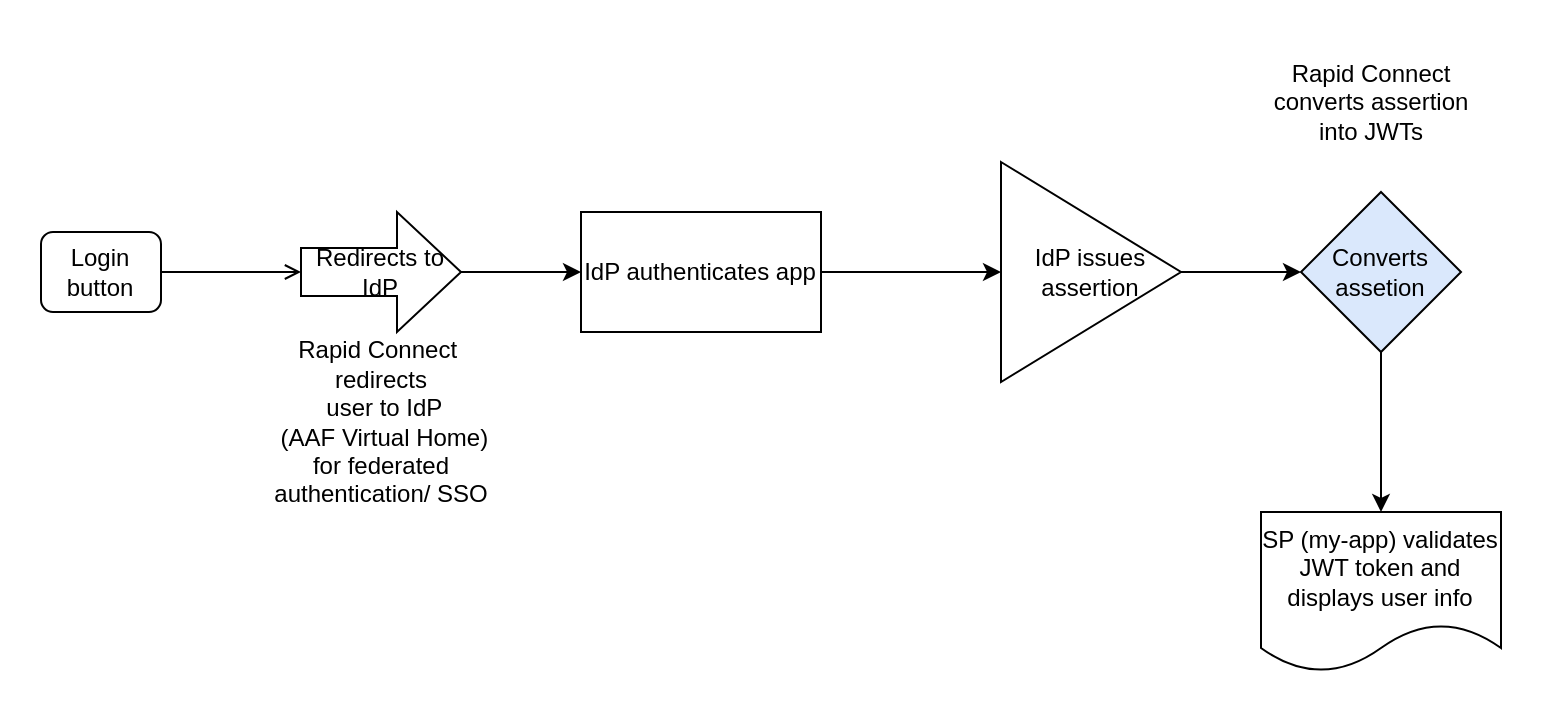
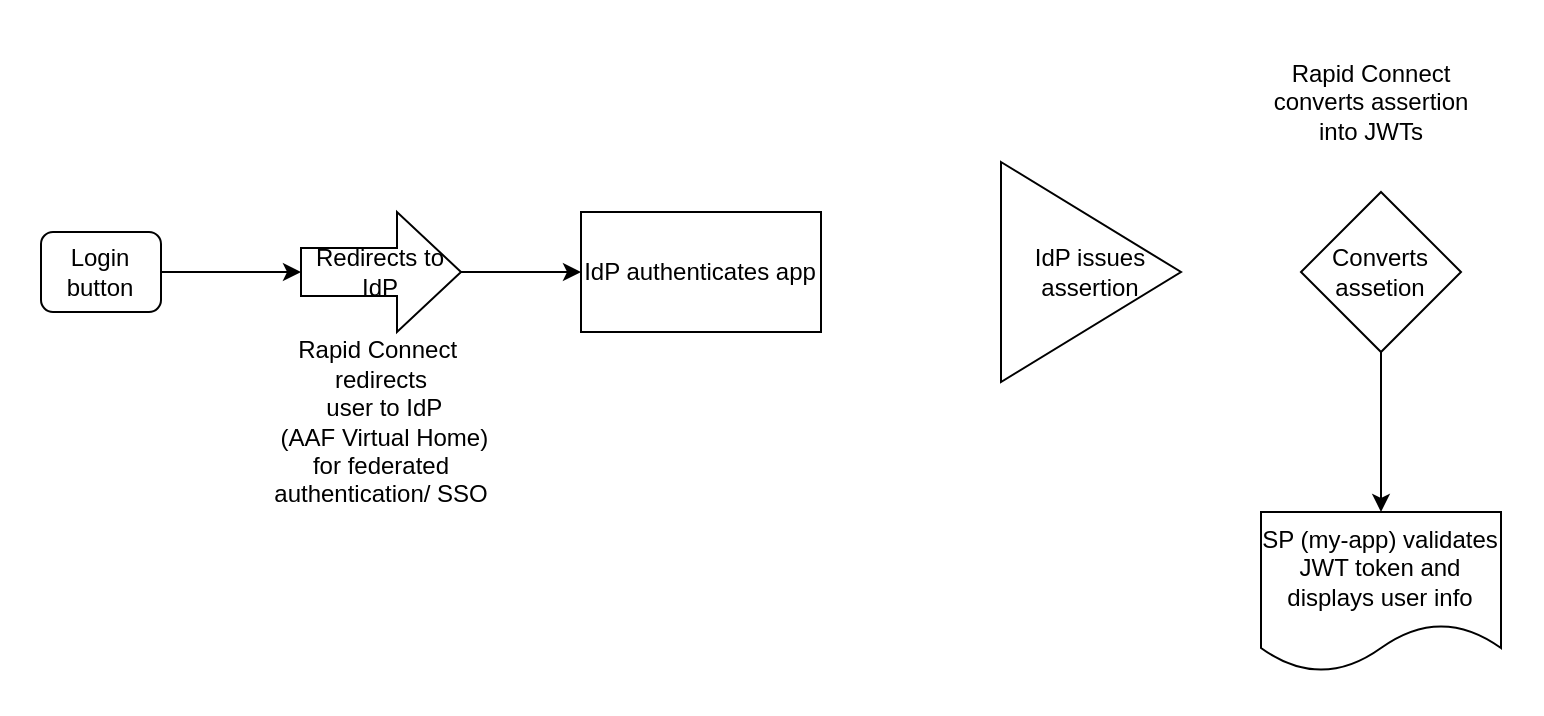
- <mxCell id="2" value="" style="edgeStyle=orthogonalEdgeStyle;rounded=0;orthogonalLoop=1;jettySize=auto;html=1;endArrow=open;" edge="1" parent="1" source="3" target="5"><mxGeometry relative="1" as="geometry" /></mxCell>
+ <mxCell id="2" value="" style="edgeStyle=orthogonalEdgeStyle;rounded=0;orthogonalLoop=1;jettySize=auto;html=1;" edge="1" parent="1" source="3" target="5"><mxGeometry relative="1" as="geometry" /></mxCell>
- <mxCell id="6" value="" style="edgeStyle=orthogonalEdgeStyle;rounded=0;orthogonalLoop=1;jettySize=auto;html=1;" edge="1" parent="1" source="7" target="9"><mxGeometry relative="1" as="geometry" /></mxCell>
- <mxCell id="8" value="" style="edgeStyle=orthogonalEdgeStyle;rounded=0;orthogonalLoop=1;jettySize=auto;html=1;" edge="1" parent="1" source="9" target="11"><mxGeometry relative="1" as="geometry" /></mxCell>
- <mxCell id="11" value="Converts assetion" style="rhombus;whiteSpace=wrap;html=1;rounded=0;fillColor=#dae8fc;" vertex="1" parent="1"><mxGeometry x="650" y="95.5" width="80" height="80" as="geometry" /></mxCell>
+ <mxCell id="11" value="Converts assetion" style="rhombus;whiteSpace=wrap;html=1;rounded=0;" vertex="1" parent="1"><mxGeometry x="650" y="95.5" width="80" height="80" as="geometry" /></mxCell>
